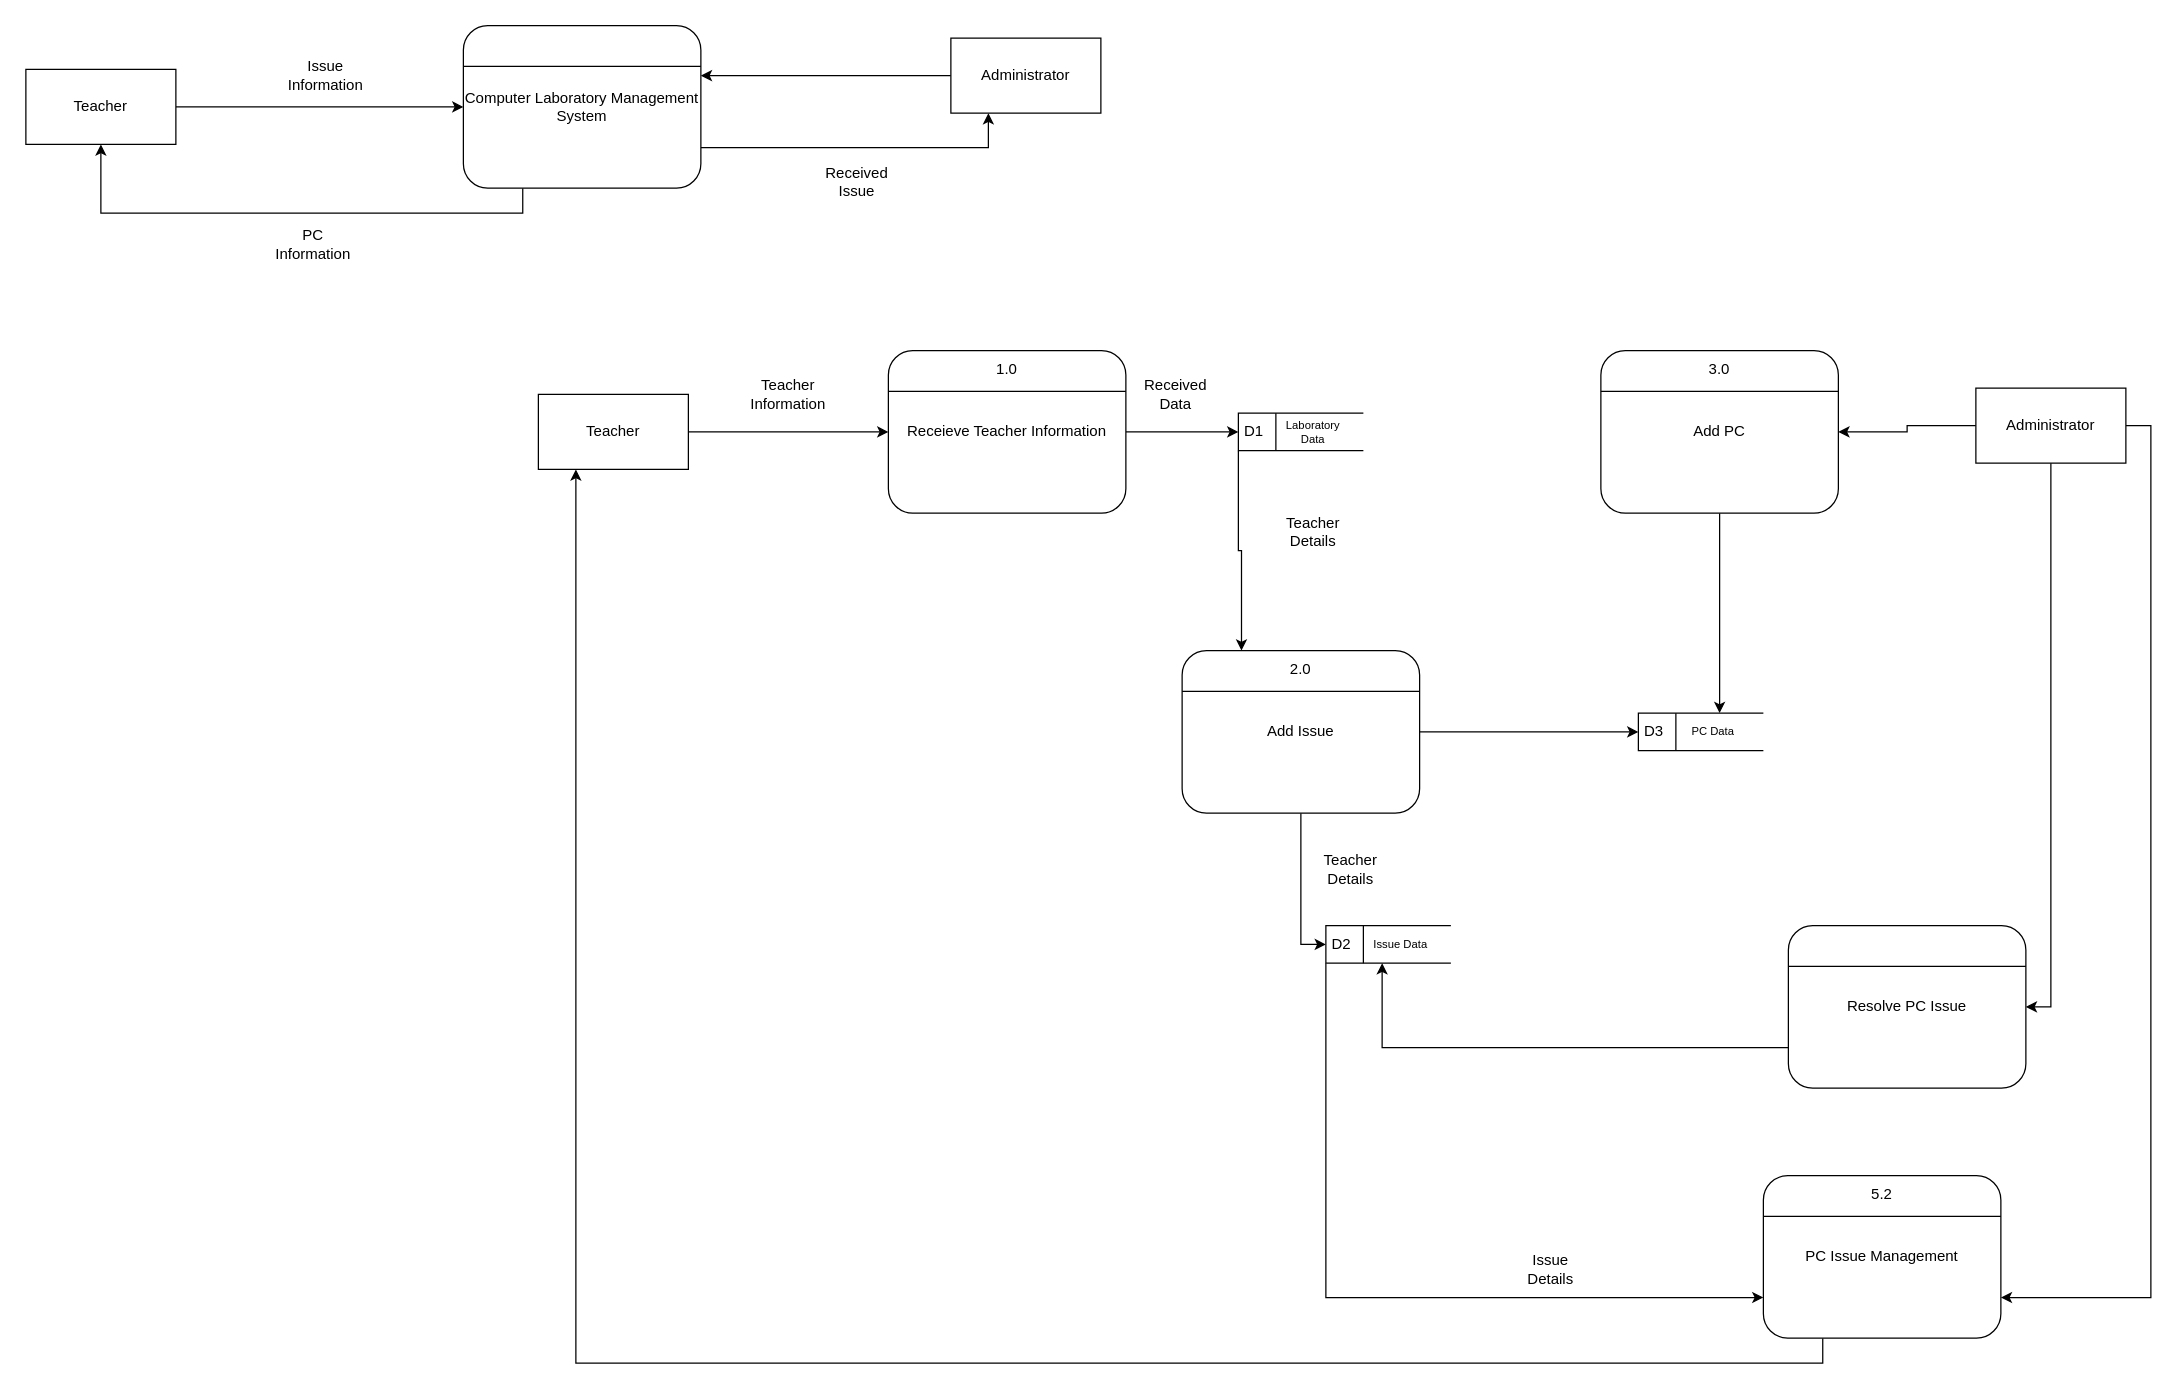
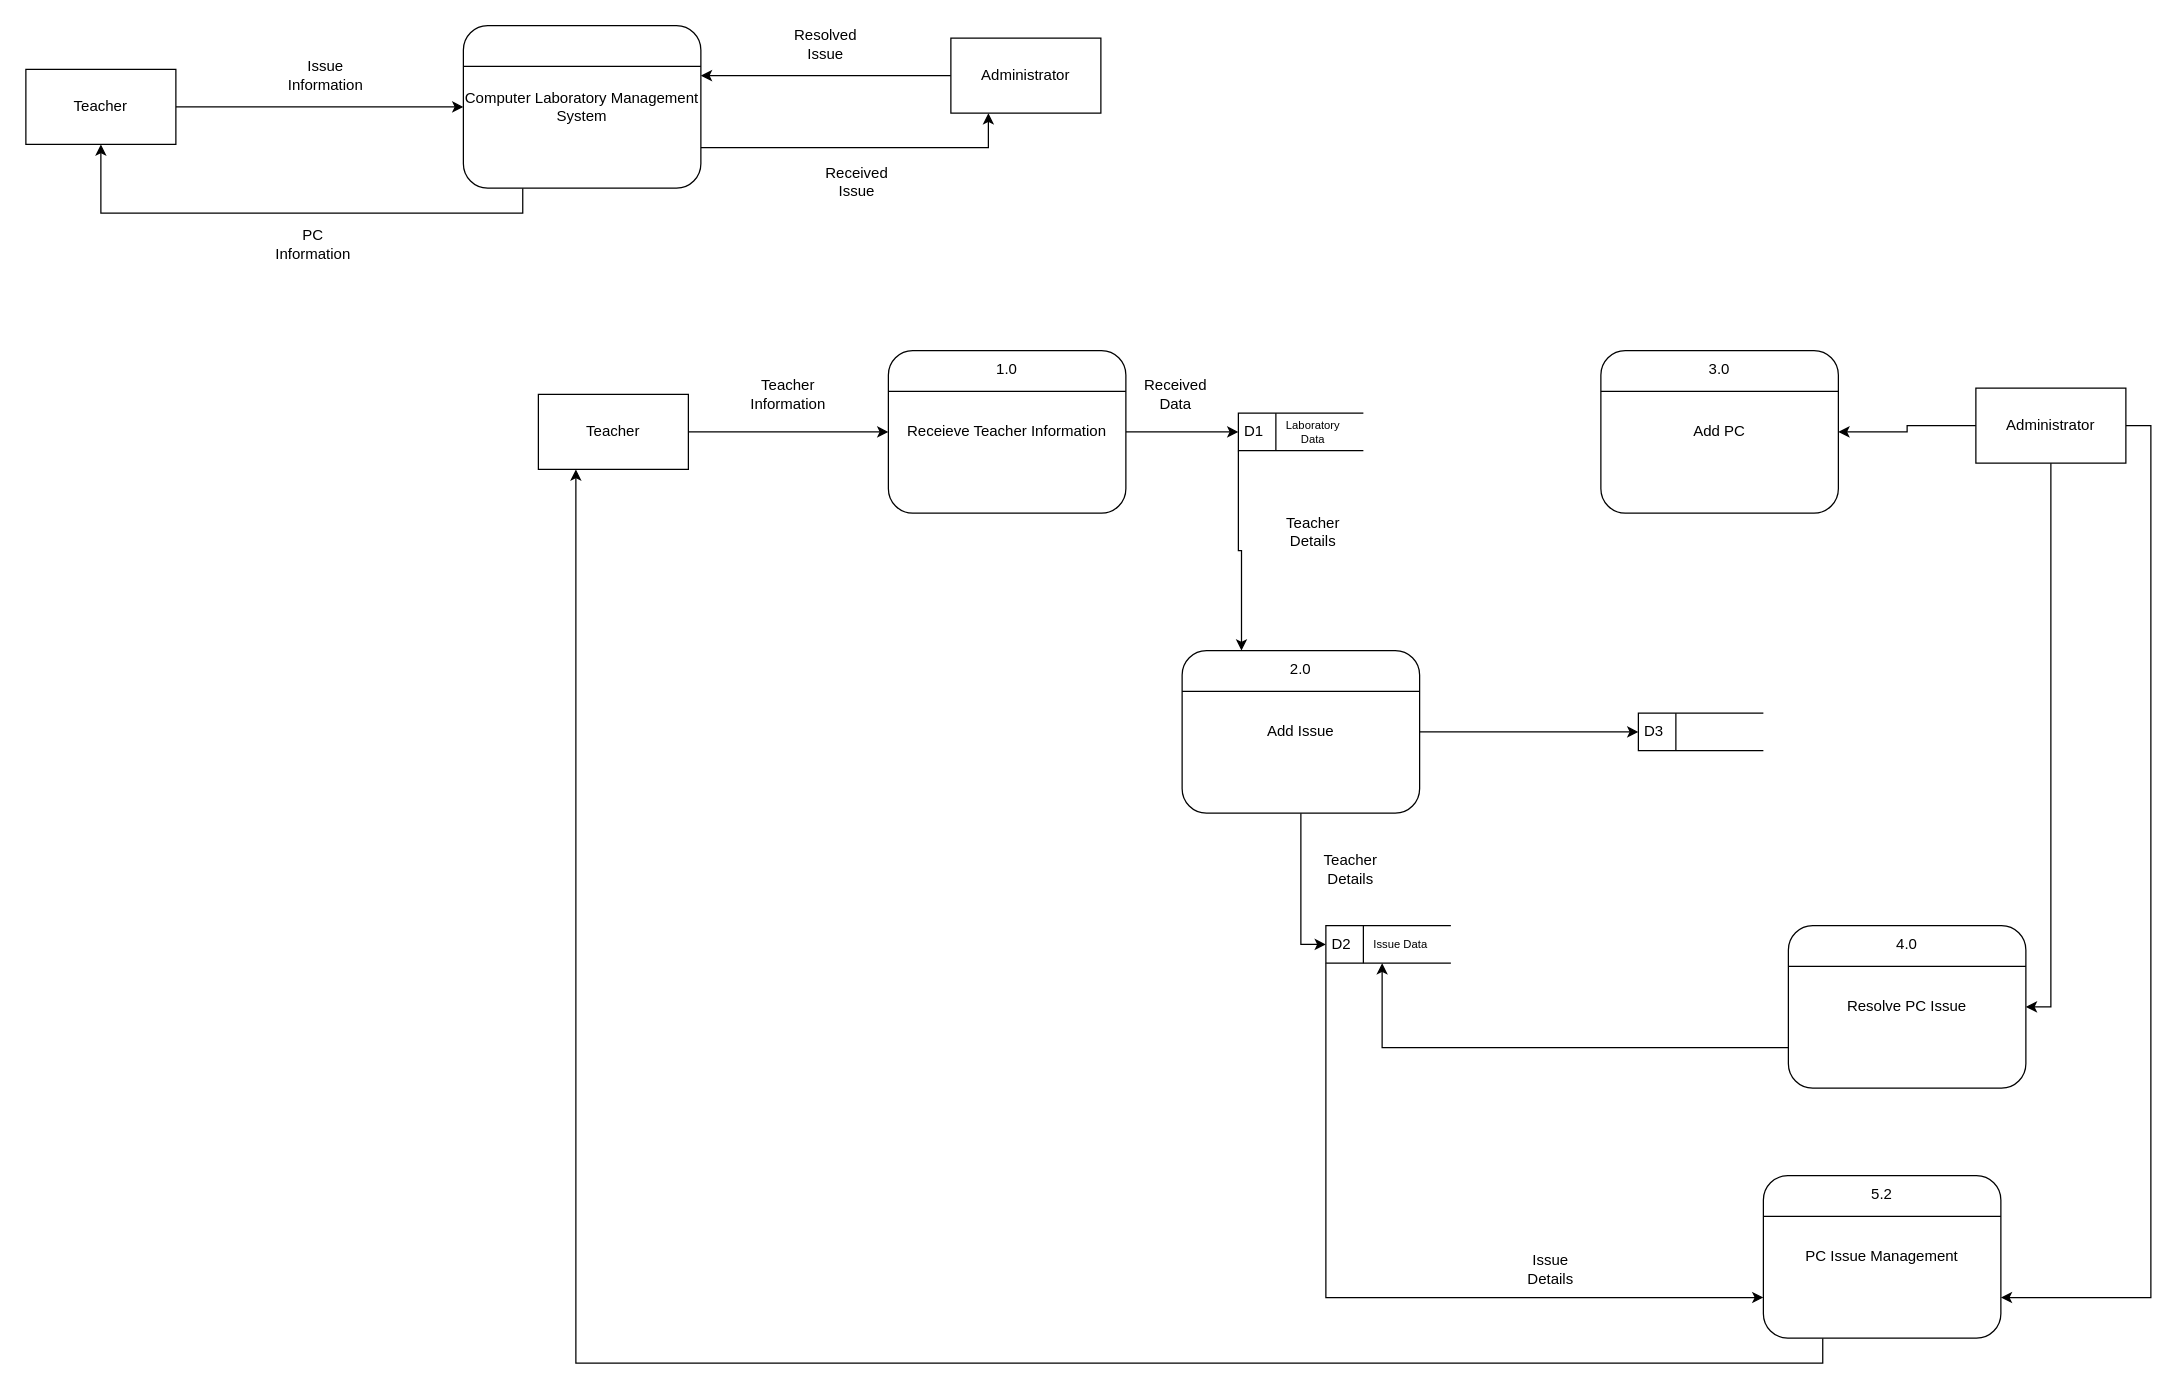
+ <mxCell id="17" value="Resolved Issue" style="text;html=1;align=center;verticalAlign=middle;whiteSpace=wrap;rounded=0;" vertex="1" parent="1"><mxGeometry x="630" y="20" width="60" height="30" as="geometry" /></mxCell>
- <mxCell id="35" style="edgeStyle=orthogonalEdgeStyle;rounded=0;orthogonalLoop=1;jettySize=auto;html=1;exitX=0.5;exitY=1;exitDx=0;exitDy=0;" edge="1" parent="1" source="36" target="40"><mxGeometry relative="1" as="geometry"><Array as="points"><mxPoint x="1375" y="530" /><mxPoint x="1375" y="530" /></Array></mxGeometry></mxCell>
- <mxCell id="40" value="PC Data" style="text;html=1;align=center;verticalAlign=middle;whiteSpace=wrap;rounded=0;fontSize=9;" vertex="1" parent="1"><mxGeometry x="1340" y="570" width="60" height="30" as="geometry" /></mxCell>
+ <mxCell id="44" value="4.0" style="text;html=1;align=center;verticalAlign=middle;whiteSpace=wrap;rounded=0;" vertex="1" parent="1"><mxGeometry x="1495" y="740" width="60" height="30" as="geometry" /></mxCell>
